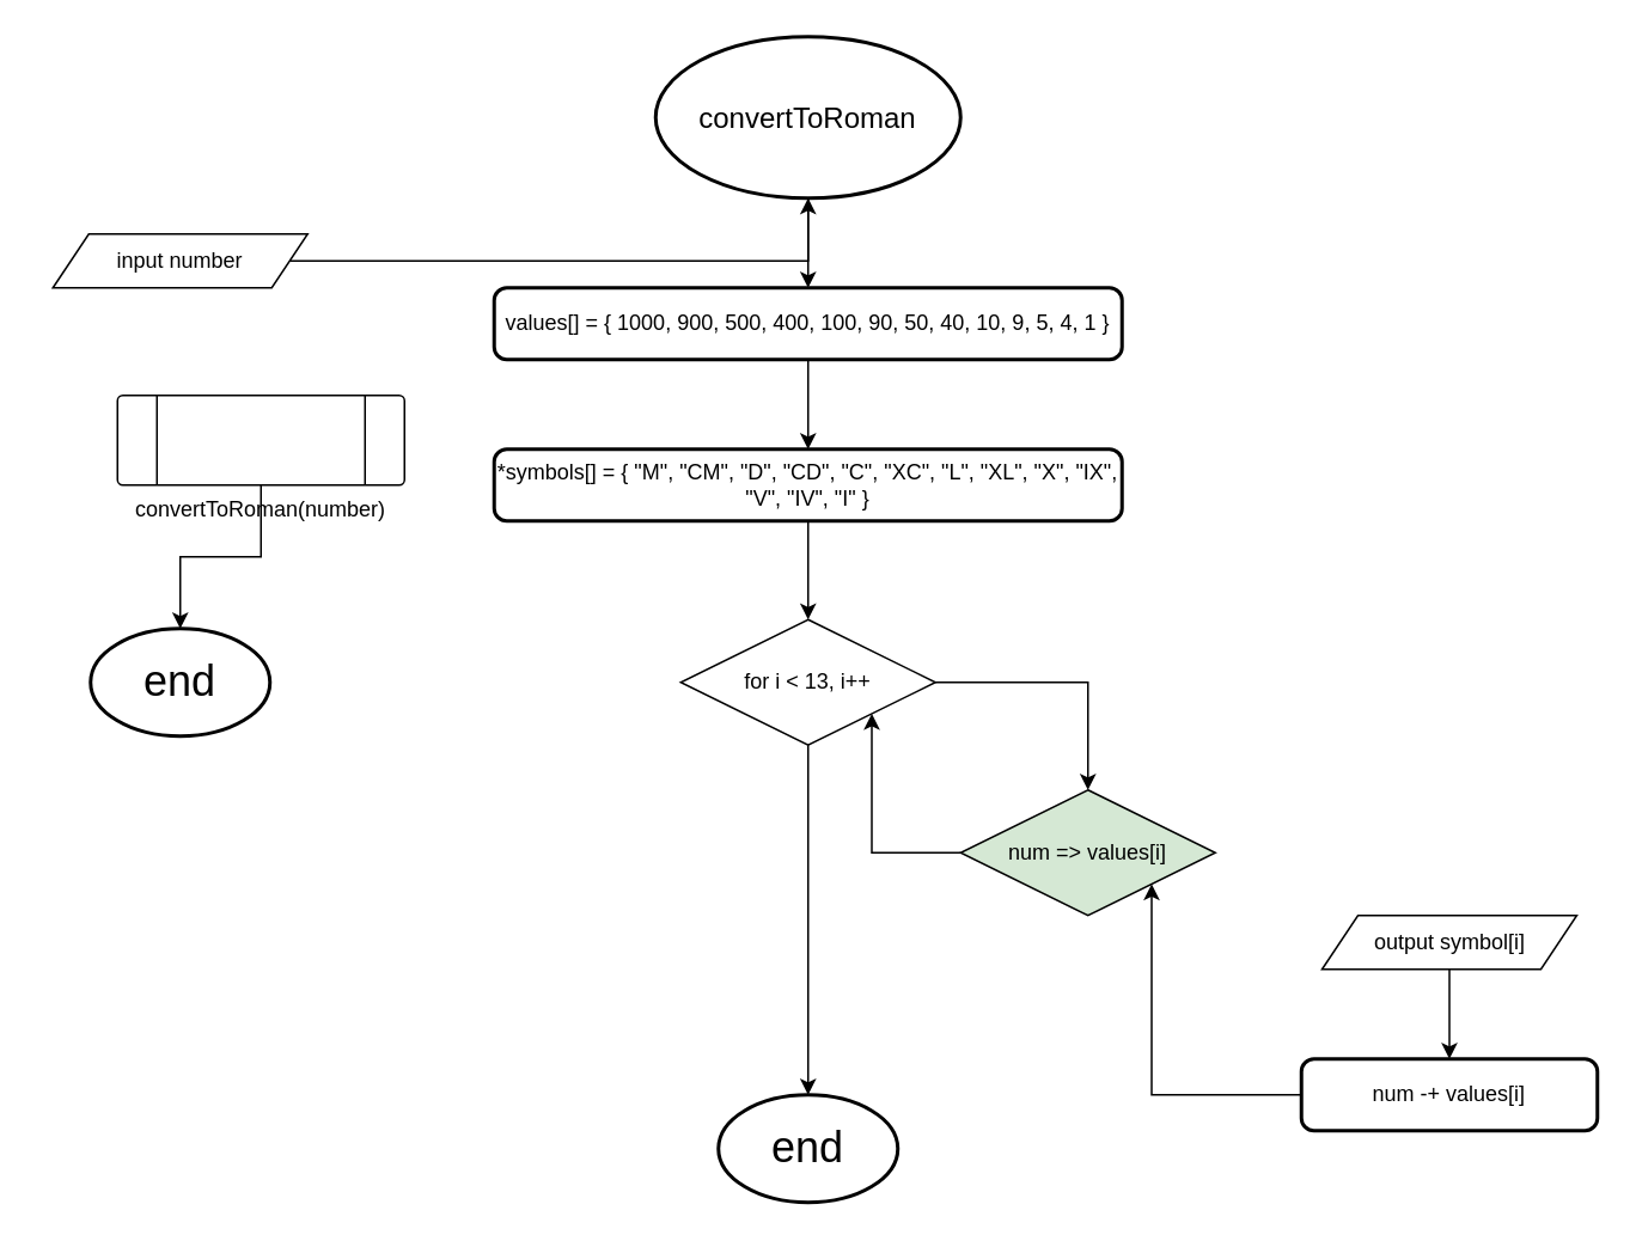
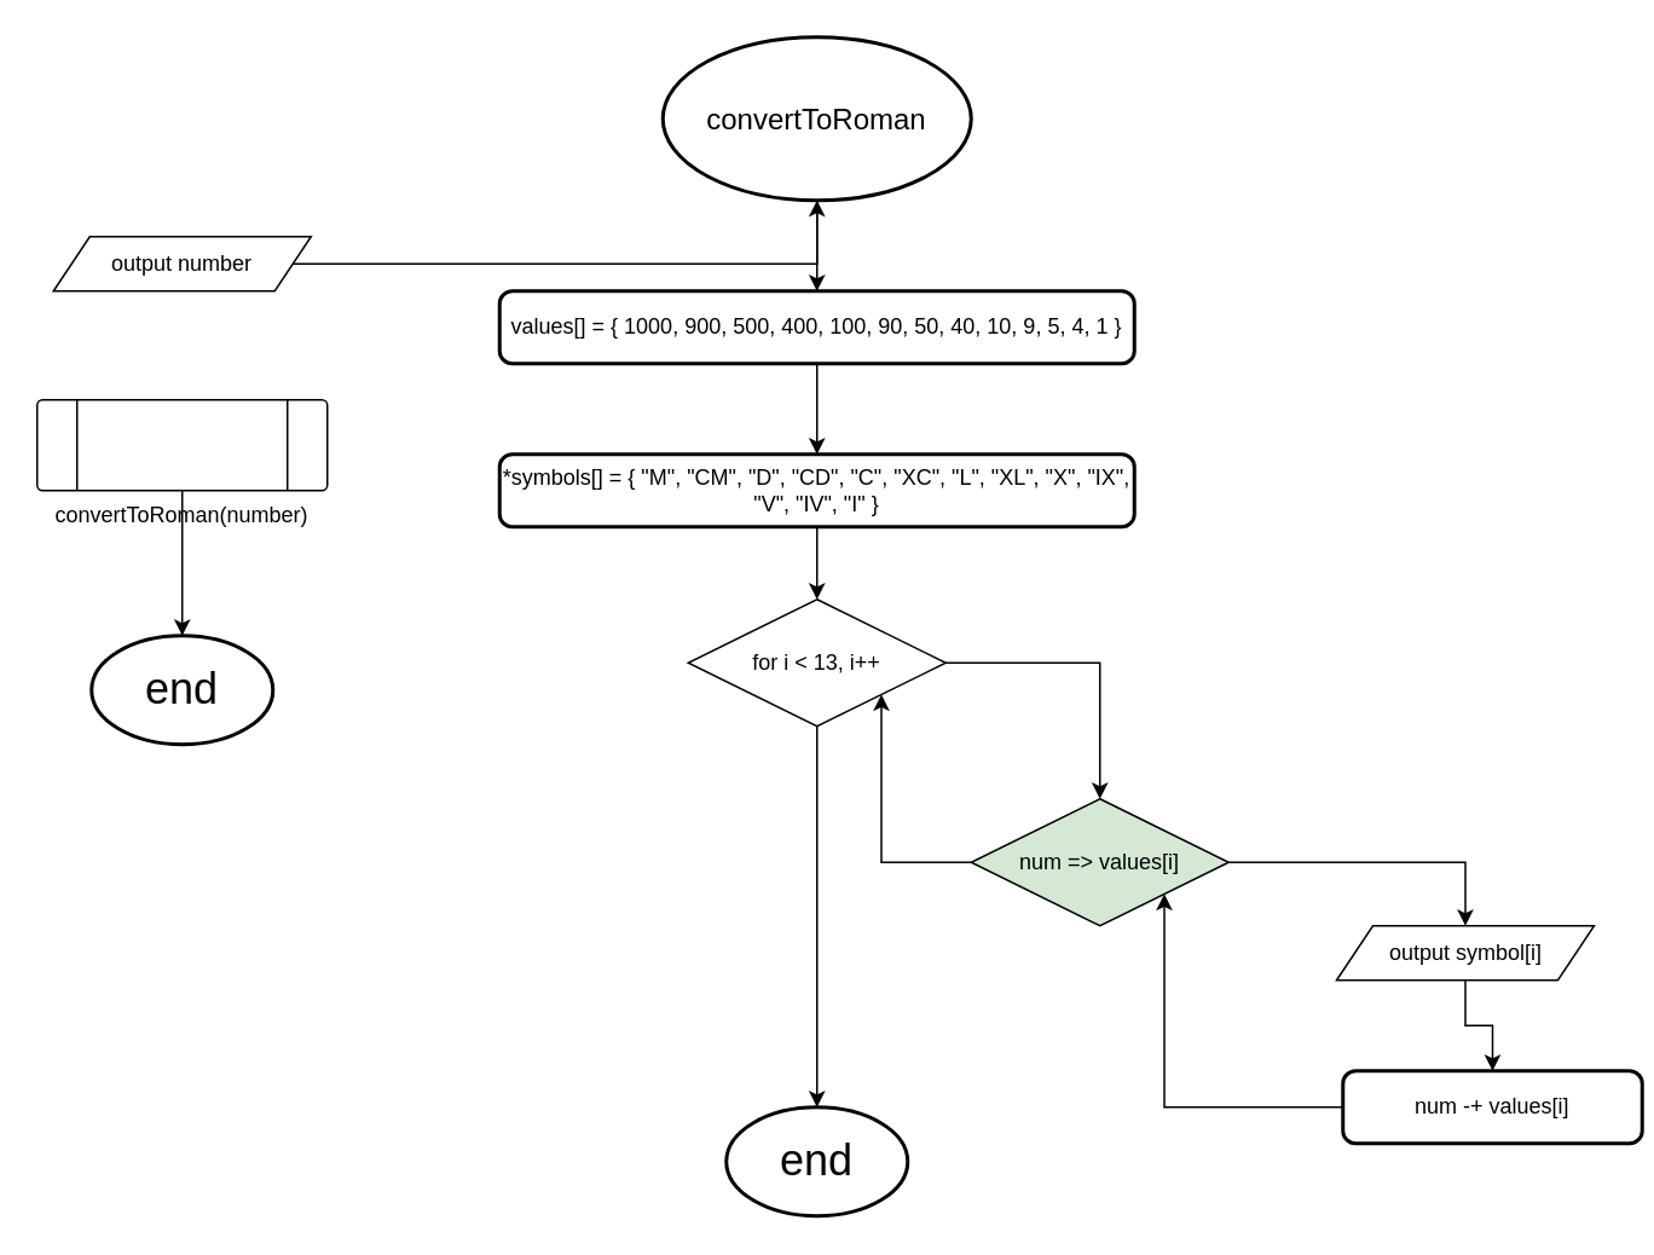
- <mxCell id="4" value="input number" style="shape=parallelogram;perimeter=parallelogramPerimeter;whiteSpace=wrap;html=1;fixedSize=1;" vertex="1" parent="1"><mxGeometry x="29" y="130" width="142" height="30" as="geometry" /></mxCell>
+ <mxCell id="4" value="output number" style="shape=parallelogram;perimeter=parallelogramPerimeter;whiteSpace=wrap;html=1;fixedSize=1;" vertex="1" parent="1"><mxGeometry x="29" y="130" width="142" height="30" as="geometry" /></mxCell>
- <mxCell id="5" value="convertToRoman(number)" style="verticalLabelPosition=bottom;verticalAlign=top;html=1;shape=process;whiteSpace=wrap;rounded=1;size=0.14;arcSize=6;" vertex="1" parent="1"><mxGeometry x="65" y="220" width="160" height="50" as="geometry" /></mxCell>
+ <mxCell id="5" value="convertToRoman(number)" style="verticalLabelPosition=bottom;verticalAlign=top;html=1;shape=process;whiteSpace=wrap;rounded=1;size=0.14;arcSize=6;" vertex="1" parent="1"><mxGeometry x="20" y="220" width="160" height="50" as="geometry" /></mxCell>
- <mxCell id="14" value="for i &amp;lt; 13, i++" style="rhombus;whiteSpace=wrap;html=1;" vertex="1" parent="1"><mxGeometry x="379" y="345" width="142" height="70" as="geometry" /></mxCell>
+ <mxCell id="14" value="for i &amp;lt; 13, i++" style="rhombus;whiteSpace=wrap;html=1;" vertex="1" parent="1"><mxGeometry x="379" y="330" width="142" height="70" as="geometry" /></mxCell>
+ <mxCell id="15" style="edgeStyle=orthogonalEdgeStyle;rounded=0;orthogonalLoop=1;jettySize=auto;html=1;entryX=0.5;entryY=0;entryDx=0;entryDy=0;" edge="1" parent="1" source="17" target="19"><mxGeometry relative="1" as="geometry" /></mxCell>
- <mxCell id="21" value="num -+ values[i]" style="rounded=1;whiteSpace=wrap;html=1;absoluteArcSize=1;arcSize=14;strokeWidth=2;" vertex="1" parent="1"><mxGeometry x="725" y="590" width="165" height="40" as="geometry" /></mxCell>
+ <mxCell id="21" value="num -+ values[i]" style="rounded=1;whiteSpace=wrap;html=1;absoluteArcSize=1;arcSize=14;strokeWidth=2;" vertex="1" parent="1"><mxGeometry x="740" y="590" width="165" height="40" as="geometry" /></mxCell>
